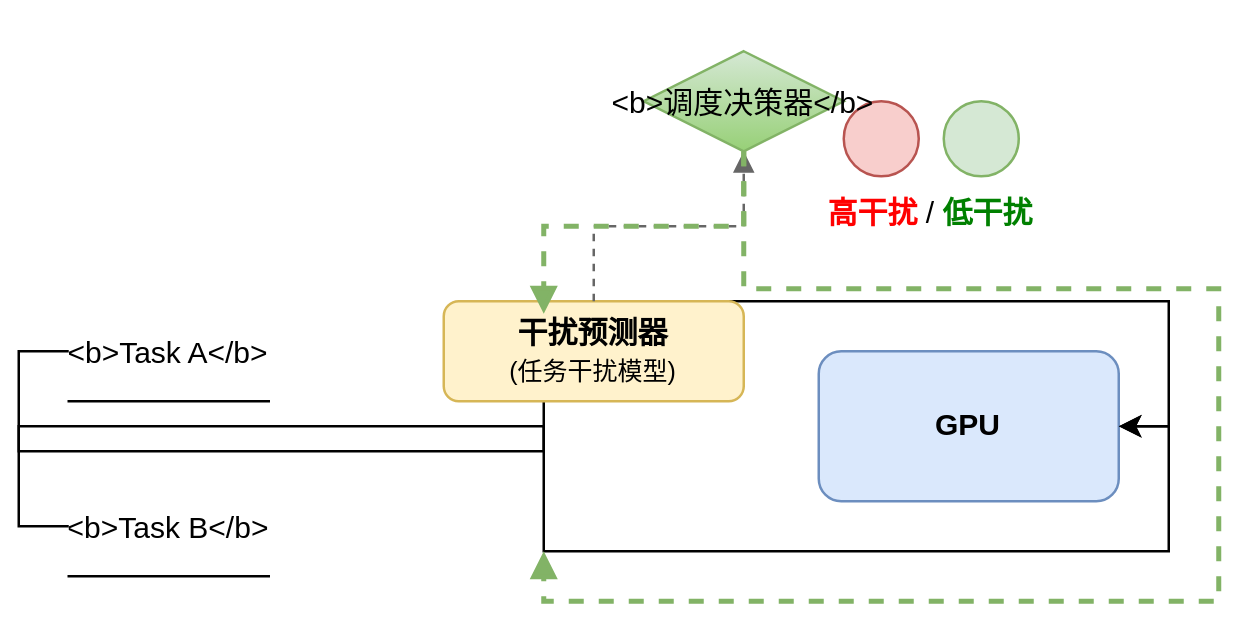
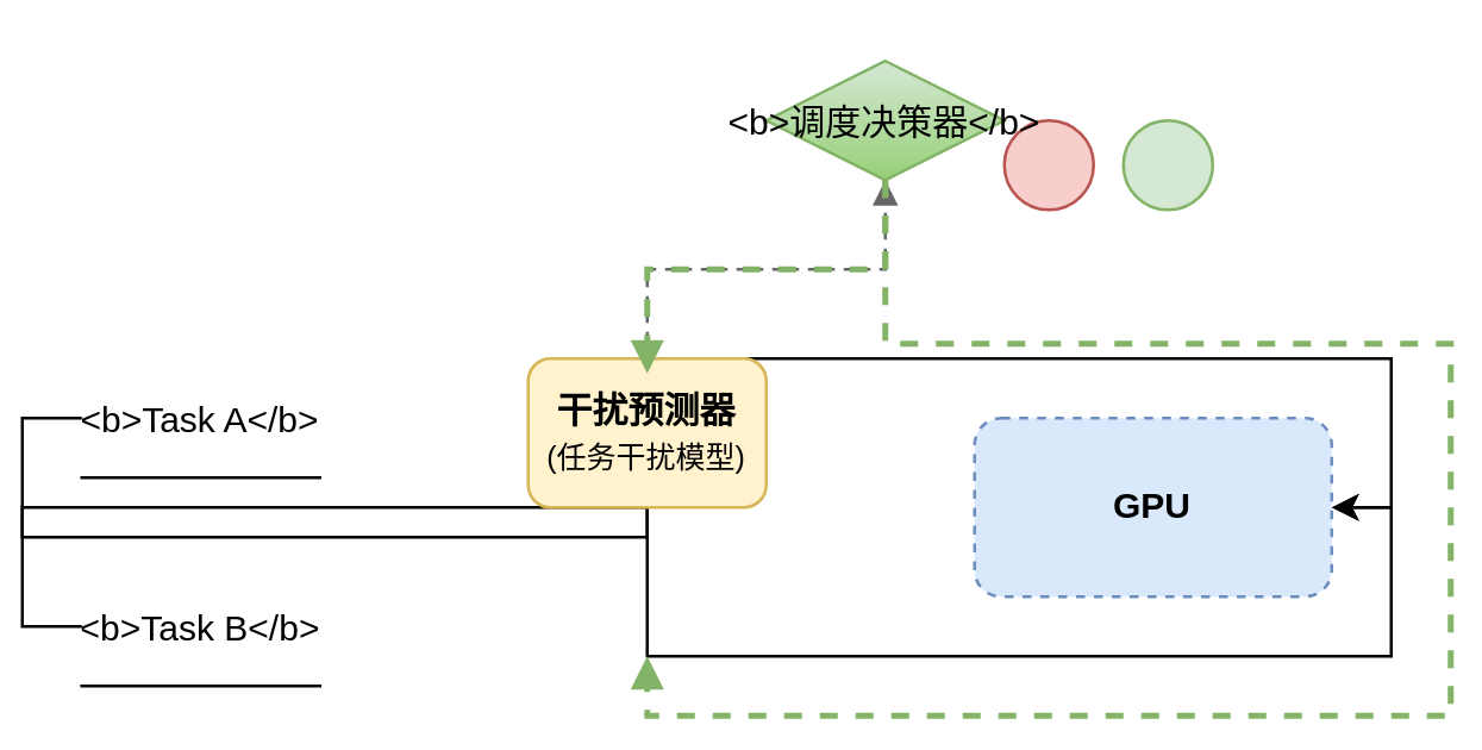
- <mxCell id="14" value="&lt;b style=&quot;color:red&quot;&gt;高干扰&lt;/b&gt; / &lt;b style=&quot;color:green&quot;&gt;低干扰&lt;/b&gt;" style="text;html=1;strokeColor=none;fillColor=none;align=center;verticalAlign=middle;whiteSpace=wrap;rounded=0;" vertex="1" parent="1"><mxGeometry x="320" y="75" width="90" height="20" as="geometry" /></mxCell>
- <mxCell id="7" value="&lt;b&gt;干扰预测器&lt;/b&gt;&lt;br&gt;&lt;font style=&quot;font-size: 10px&quot;&gt;(任务干扰模型)&lt;/font&gt;" style="rounded=1;whiteSpace=wrap;html=1;fillColor=#fff2cc;strokeColor=#d6b656;" vertex="1" parent="1"><mxGeometry x="170" y="120" width="120" height="40" as="geometry" /></mxCell>
+ <mxCell id="7" value="&lt;b&gt;干扰预测器&lt;/b&gt;&lt;br&gt;&lt;font style=&quot;font-size: 10px&quot;&gt;(任务干扰模型)&lt;/font&gt;" style="rounded=1;whiteSpace=wrap;html=1;fillColor=#fff2cc;strokeColor=#d6b656;" vertex="1" parent="1"><mxGeometry x="170" y="120" width="80" height="50" as="geometry" /></mxCell>
- <mxCell id="2" value="&lt;b&gt;GPU&lt;/b&gt;" style="rounded=1;whiteSpace=wrap;html=1;fillColor=#dae8fc;strokeColor=#6c8ebf;" vertex="1" parent="1"><mxGeometry x="320" y="140" width="120" height="60" as="geometry" /></mxCell>
+ <mxCell id="2" value="&lt;b&gt;GPU&lt;/b&gt;" style="rounded=1;whiteSpace=wrap;html=1;fillColor=#dae8fc;strokeColor=#6c8ebf;dashed=1;" vertex="1" parent="1"><mxGeometry x="320" y="140" width="120" height="60" as="geometry" /></mxCell>
